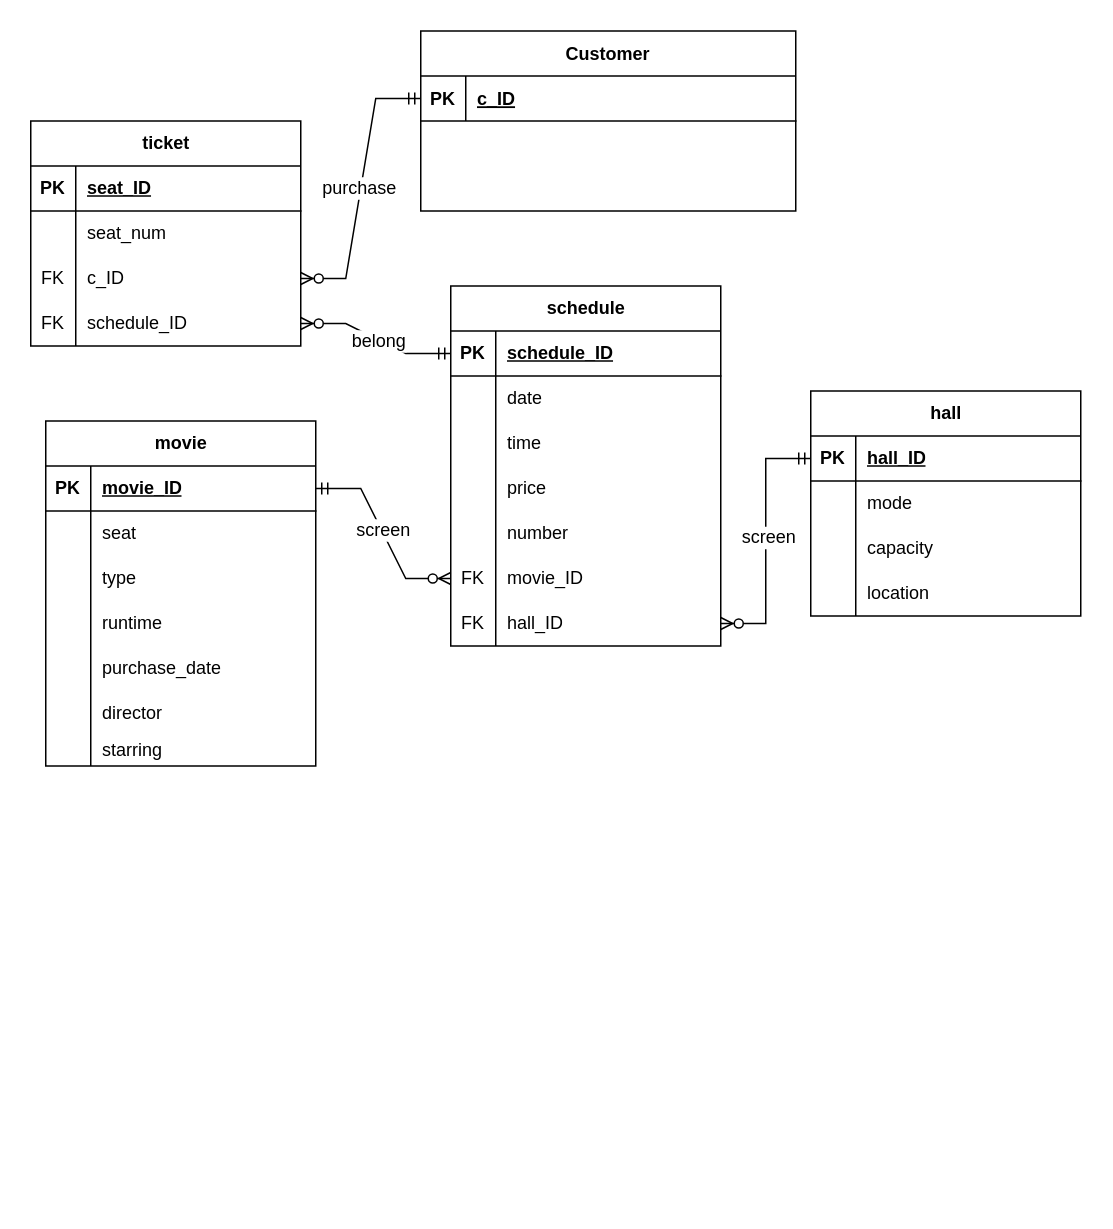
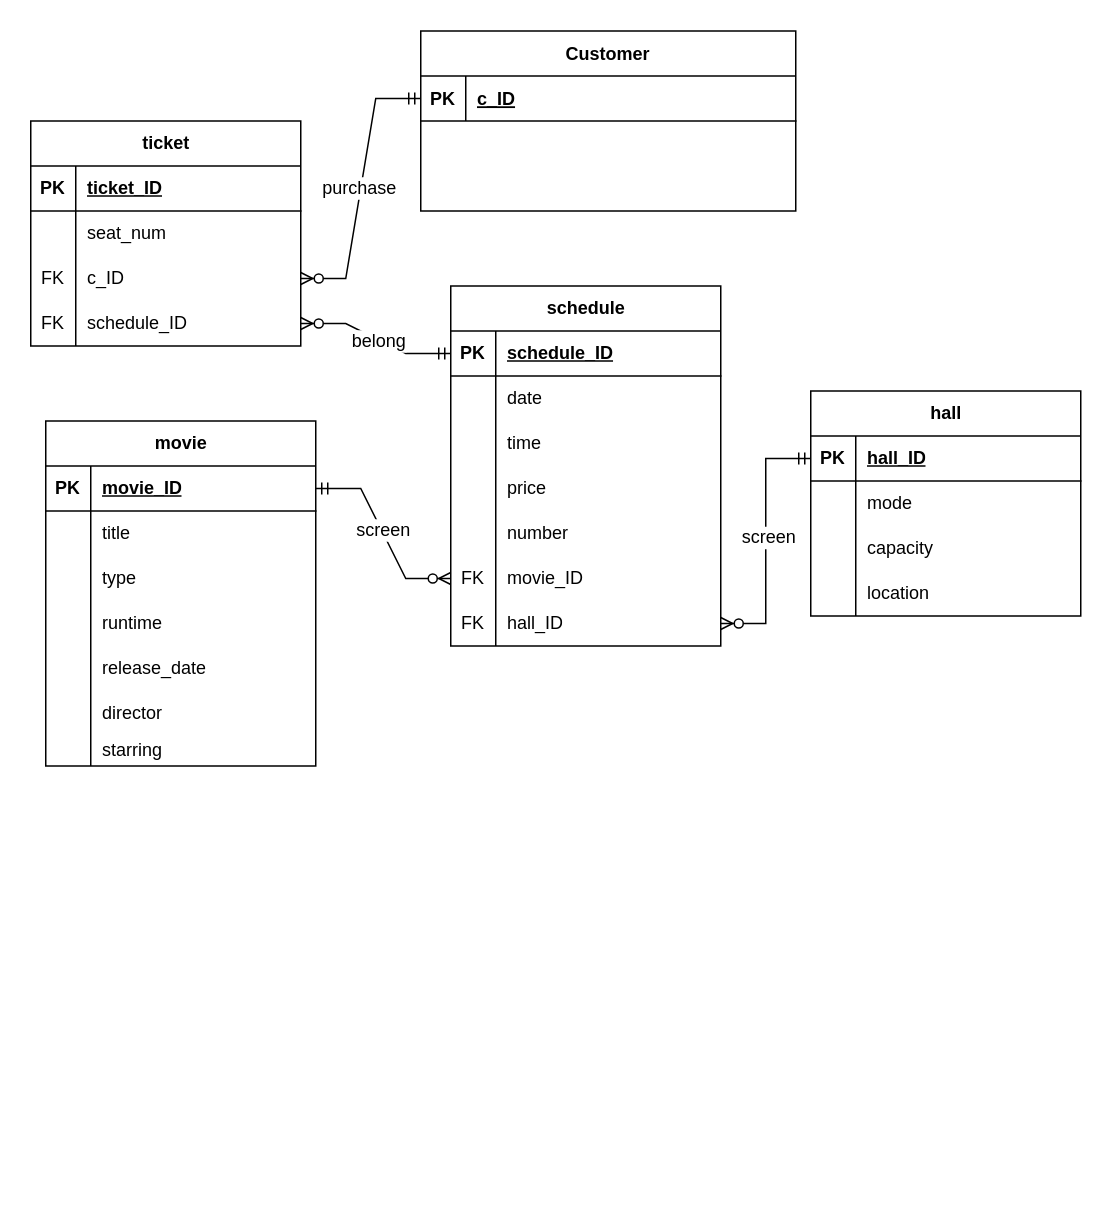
- <mxCell id="78" value="seat_ID" style="shape=partialRectangle;connectable=0;fillColor=none;top=0;left=0;bottom=0;right=0;align=left;spacingLeft=6;fontStyle=5;overflow=hidden;whiteSpace=wrap;html=1;strokeColor=default;verticalAlign=middle;fontFamily=Helvetica;fontSize=12;fontColor=default;" vertex="1" parent="76"><mxGeometry x="30" width="150" height="30" as="geometry"><mxRectangle width="150" height="30" as="alternateBounds" /></mxGeometry></mxCell>
+ <mxCell id="78" value="ticket_ID" style="shape=partialRectangle;connectable=0;fillColor=none;top=0;left=0;bottom=0;right=0;align=left;spacingLeft=6;fontStyle=5;overflow=hidden;whiteSpace=wrap;html=1;strokeColor=default;verticalAlign=middle;fontFamily=Helvetica;fontSize=12;fontColor=default;" vertex="1" parent="76"><mxGeometry x="30" width="150" height="30" as="geometry"><mxRectangle width="150" height="30" as="alternateBounds" /></mxGeometry></mxCell>
- <mxCell id="16" value="seat" style="shape=partialRectangle;connectable=0;fillColor=none;top=0;left=0;bottom=0;right=0;align=left;spacingLeft=6;overflow=hidden;whiteSpace=wrap;html=1;strokeColor=default;verticalAlign=middle;fontFamily=Helvetica;fontSize=12;fontColor=default;fontStyle=0;" vertex="1" parent="14"><mxGeometry x="30" width="150" height="30" as="geometry"><mxRectangle width="150" height="30" as="alternateBounds" /></mxGeometry></mxCell>
+ <mxCell id="16" value="title" style="shape=partialRectangle;connectable=0;fillColor=none;top=0;left=0;bottom=0;right=0;align=left;spacingLeft=6;overflow=hidden;whiteSpace=wrap;html=1;strokeColor=default;verticalAlign=middle;fontFamily=Helvetica;fontSize=12;fontColor=default;fontStyle=0;" vertex="1" parent="14"><mxGeometry x="30" width="150" height="30" as="geometry"><mxRectangle width="150" height="30" as="alternateBounds" /></mxGeometry></mxCell>
- <mxCell id="25" value="purchase_date" style="shape=partialRectangle;connectable=0;fillColor=none;top=0;left=0;bottom=0;right=0;align=left;spacingLeft=6;overflow=hidden;whiteSpace=wrap;html=1;strokeColor=default;verticalAlign=middle;fontFamily=Helvetica;fontSize=12;fontColor=default;fontStyle=0;" vertex="1" parent="23"><mxGeometry x="30" width="150" height="30" as="geometry"><mxRectangle width="150" height="30" as="alternateBounds" /></mxGeometry></mxCell>
+ <mxCell id="25" value="release_date" style="shape=partialRectangle;connectable=0;fillColor=none;top=0;left=0;bottom=0;right=0;align=left;spacingLeft=6;overflow=hidden;whiteSpace=wrap;html=1;strokeColor=default;verticalAlign=middle;fontFamily=Helvetica;fontSize=12;fontColor=default;fontStyle=0;" vertex="1" parent="23"><mxGeometry x="30" width="150" height="30" as="geometry"><mxRectangle width="150" height="30" as="alternateBounds" /></mxGeometry></mxCell>
